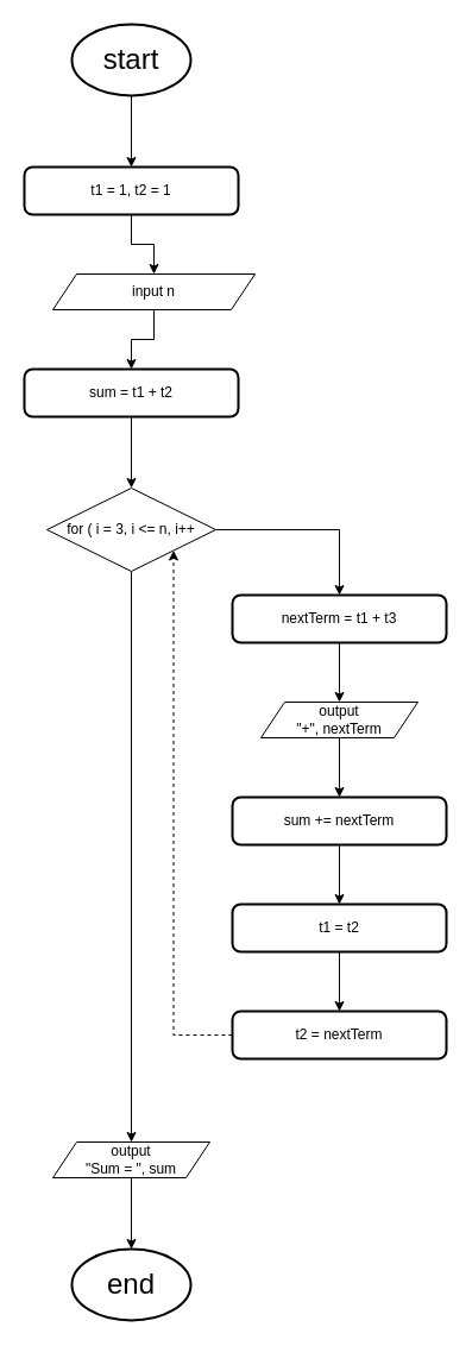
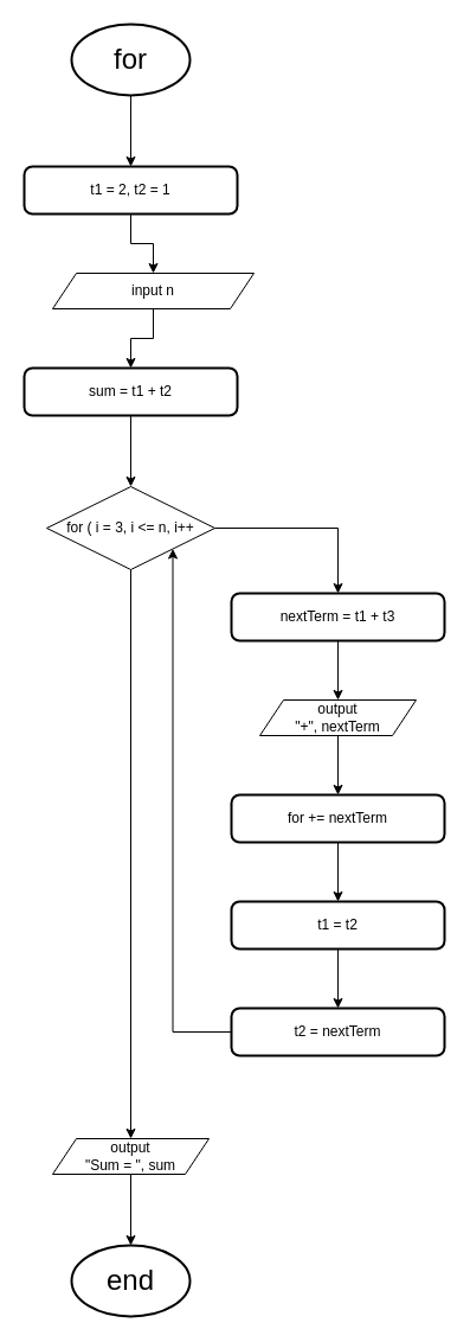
- <mxCell id="3" value="&lt;font style=&quot;font-size: 24px;&quot;&gt;start&lt;/font&gt;" style="strokeWidth=2;html=1;shape=mxgraph.flowchart.start_1;whiteSpace=wrap;" vertex="1" parent="1"><mxGeometry x="60" y="20" width="100" height="60" as="geometry" /></mxCell>
+ <mxCell id="3" value="&lt;font style=&quot;font-size: 24px;&quot;&gt;for&lt;/font&gt;" style="strokeWidth=2;html=1;shape=mxgraph.flowchart.start_1;whiteSpace=wrap;" vertex="1" parent="1"><mxGeometry x="60" y="20" width="100" height="60" as="geometry" /></mxCell>
- <mxCell id="10" value="t1 = 1, t2 = 1" style="rounded=1;whiteSpace=wrap;html=1;absoluteArcSize=1;arcSize=14;strokeWidth=2;" vertex="1" parent="1"><mxGeometry x="20" y="140" width="180" height="40" as="geometry" /></mxCell>
+ <mxCell id="10" value="t1 = 2, t2 = 1" style="rounded=1;whiteSpace=wrap;html=1;absoluteArcSize=1;arcSize=14;strokeWidth=2;" vertex="1" parent="1"><mxGeometry x="20" y="140" width="180" height="40" as="geometry" /></mxCell>
- <mxCell id="19" value="sum += nextTerm" style="rounded=1;whiteSpace=wrap;html=1;absoluteArcSize=1;arcSize=14;strokeWidth=2;" vertex="1" parent="1"><mxGeometry x="195" y="670" width="180" height="40" as="geometry" /></mxCell>
+ <mxCell id="19" value="for += nextTerm" style="rounded=1;whiteSpace=wrap;html=1;absoluteArcSize=1;arcSize=14;strokeWidth=2;" vertex="1" parent="1"><mxGeometry x="195" y="670" width="180" height="40" as="geometry" /></mxCell>
- <mxCell id="22" style="edgeStyle=orthogonalEdgeStyle;rounded=0;orthogonalLoop=1;jettySize=auto;html=1;entryX=1;entryY=1;entryDx=0;entryDy=0;dashed=1;" edge="1" parent="1" source="23" target="6"><mxGeometry relative="1" as="geometry"><mxPoint x="215" y="950" as="targetPoint" /></mxGeometry></mxCell>
+ <mxCell id="22" style="edgeStyle=orthogonalEdgeStyle;rounded=0;orthogonalLoop=1;jettySize=auto;html=1;entryX=1;entryY=1;entryDx=0;entryDy=0;" edge="1" parent="1" source="23" target="6"><mxGeometry relative="1" as="geometry"><mxPoint x="215" y="950" as="targetPoint" /></mxGeometry></mxCell>
